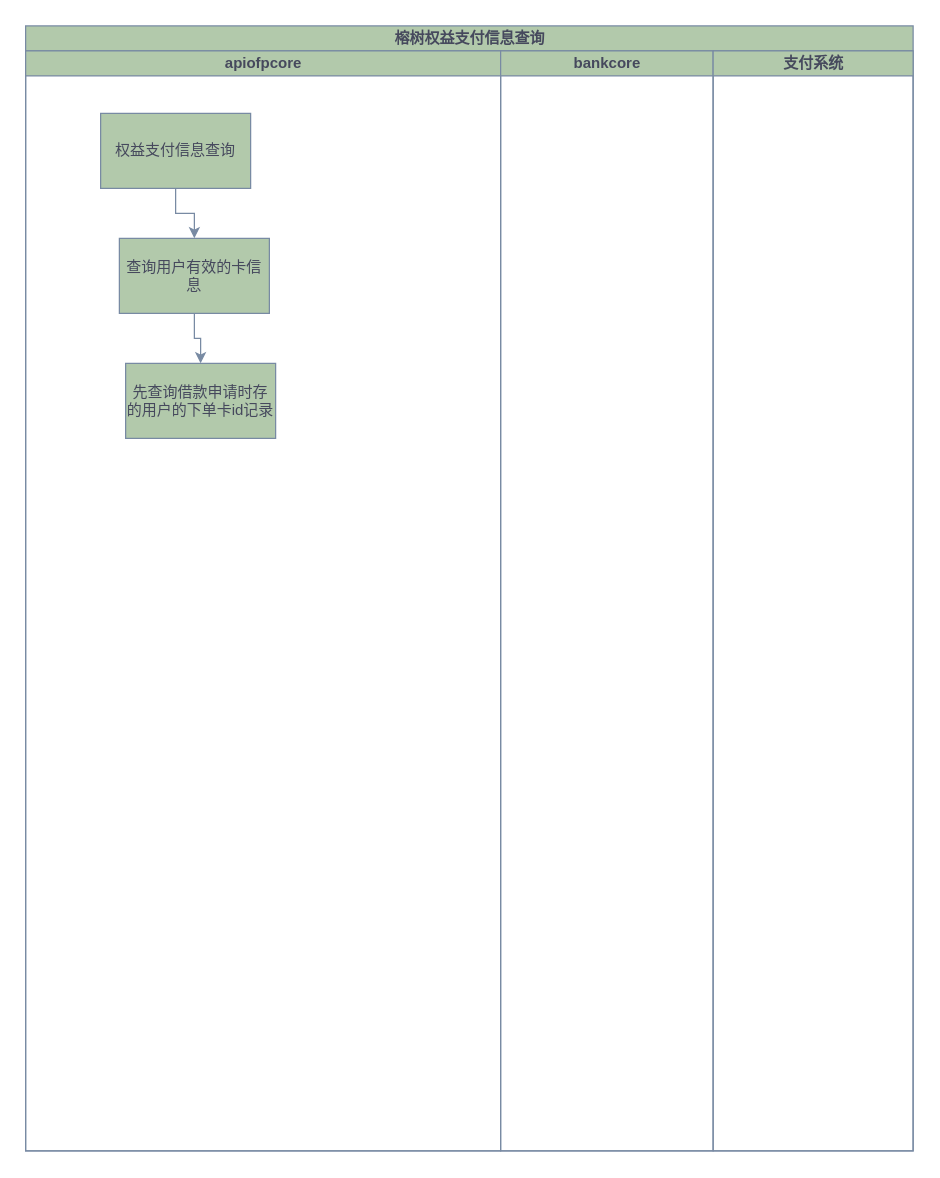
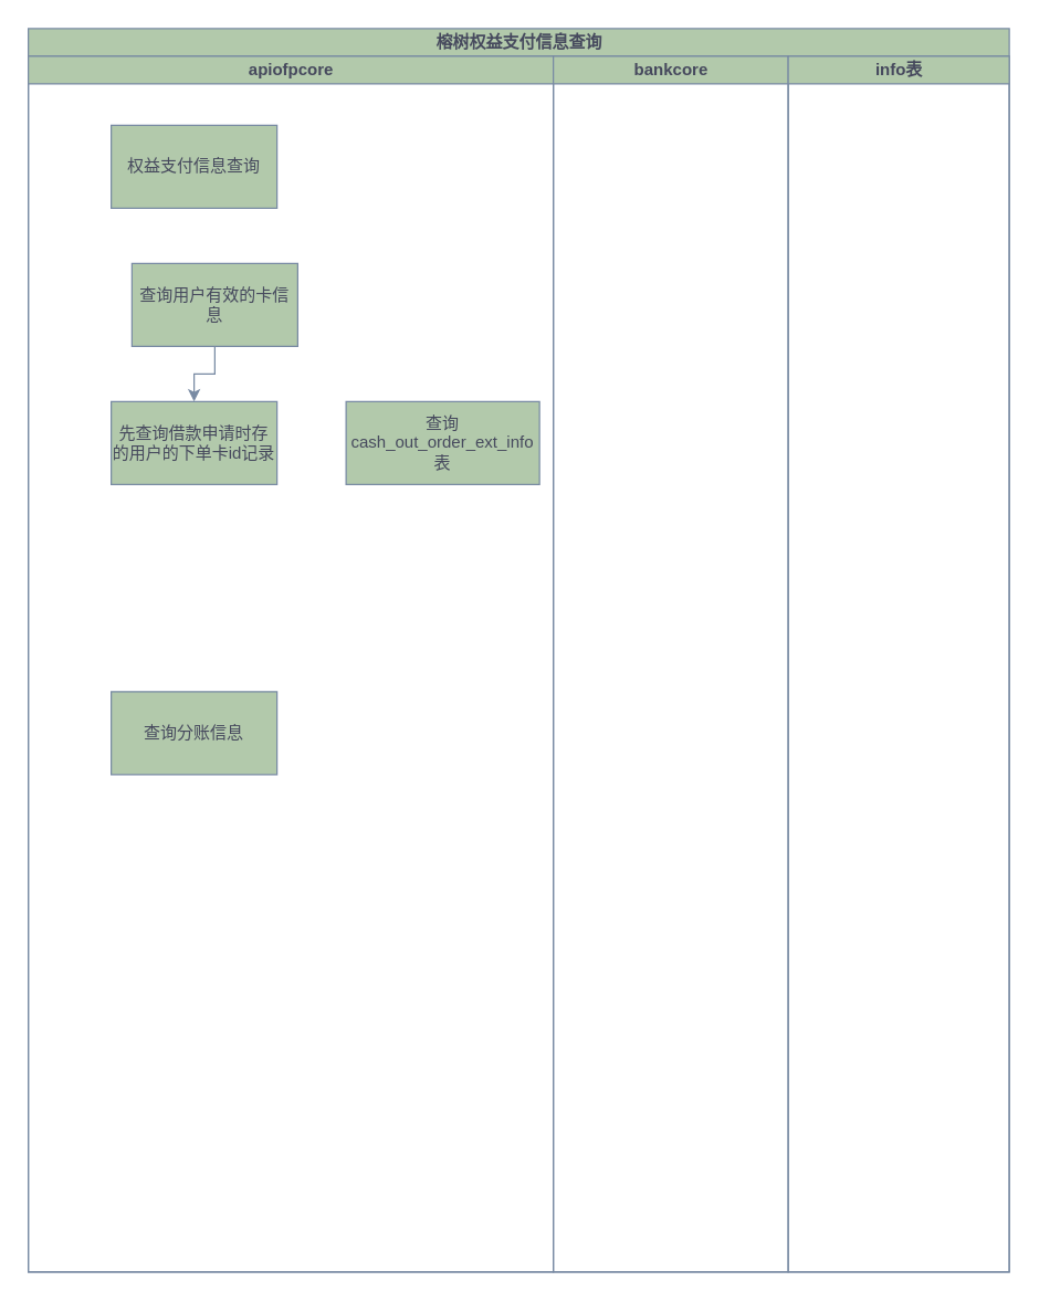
- <mxCell id="12" value="支付系统" style="swimlane;startSize=20;html=1;strokeColor=#788AA3;fontColor=#46495D;fillColor=#B2C9AB;" vertex="1" parent="2"><mxGeometry x="550.0" y="20" width="160" height="880" as="geometry" /></mxCell>
+ <mxCell id="12" value="info表" style="swimlane;startSize=20;html=1;strokeColor=#788AA3;fontColor=#46495D;fillColor=#B2C9AB;" vertex="1" parent="2"><mxGeometry x="550.0" y="20" width="160" height="880" as="geometry" /></mxCell>
- <mxCell id="4" value="" style="edgeStyle=orthogonalEdgeStyle;rounded=0;orthogonalLoop=1;jettySize=auto;html=1;strokeColor=#788AA3;fontColor=#46495D;fillColor=#B2C9AB;" edge="1" parent="3" source="5" target="7"><mxGeometry relative="1" as="geometry" /></mxCell>
- <mxCell id="9" value="先查询借款申请时存的用户的下单卡id记录" style="rounded=0;whiteSpace=wrap;html=1;strokeColor=#788AA3;fontColor=#46495D;fillColor=#B2C9AB;" vertex="1" parent="3"><mxGeometry x="80" y="250" width="120" height="60" as="geometry" /></mxCell>
+ <mxCell id="9" value="先查询借款申请时存的用户的下单卡id记录" style="rounded=0;whiteSpace=wrap;html=1;strokeColor=#788AA3;fontColor=#46495D;fillColor=#B2C9AB;" vertex="1" parent="3"><mxGeometry x="60.0" y="250" width="120" height="60" as="geometry" /></mxCell>
+ <mxCell id="10" value="查询&lt;div&gt;cash_out_order_ext_info表&lt;/div&gt;" style="whiteSpace=wrap;html=1;fillColor=#B2C9AB;strokeColor=#788AA3;fontColor=#46495D;rounded=0;" vertex="1" parent="3"><mxGeometry x="230" y="250" width="140" height="60" as="geometry" /></mxCell>
+ <mxCell id="8" value="查询分账信息" style="rounded=0;whiteSpace=wrap;html=1;strokeColor=#788AA3;fontColor=#46495D;fillColor=#B2C9AB;" vertex="1" parent="3"><mxGeometry x="60.0" y="460" width="120" height="60" as="geometry" /></mxCell>
